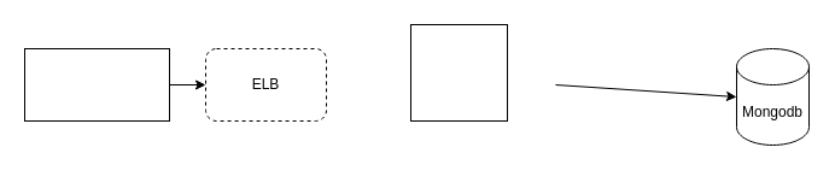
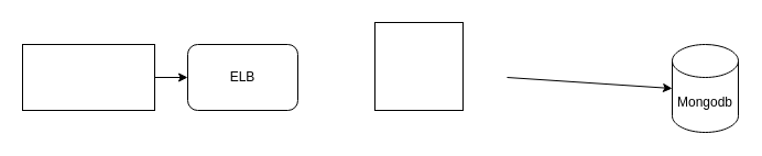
- <mxCell id="6" value="ELB" style="rounded=1;whiteSpace=wrap;html=1;dashed=1;" parent="1" vertex="1"><mxGeometry x="170" y="40" width="100" height="60" as="geometry" /></mxCell>
+ <mxCell id="6" value="ELB" style="rounded=1;whiteSpace=wrap;html=1;" parent="1" vertex="1"><mxGeometry x="170" y="40" width="100" height="60" as="geometry" /></mxCell>
